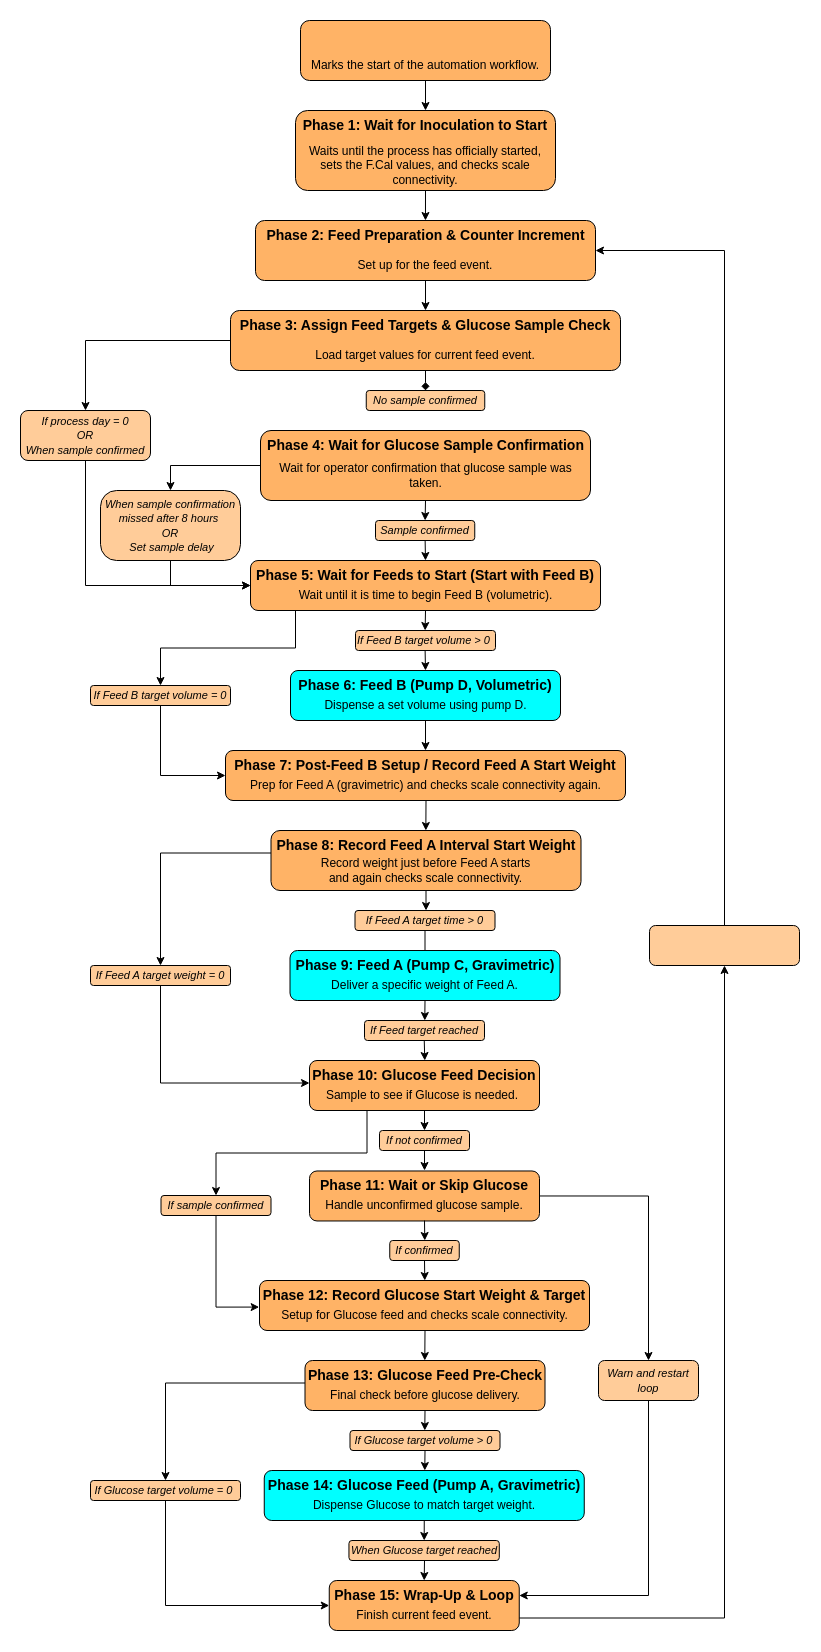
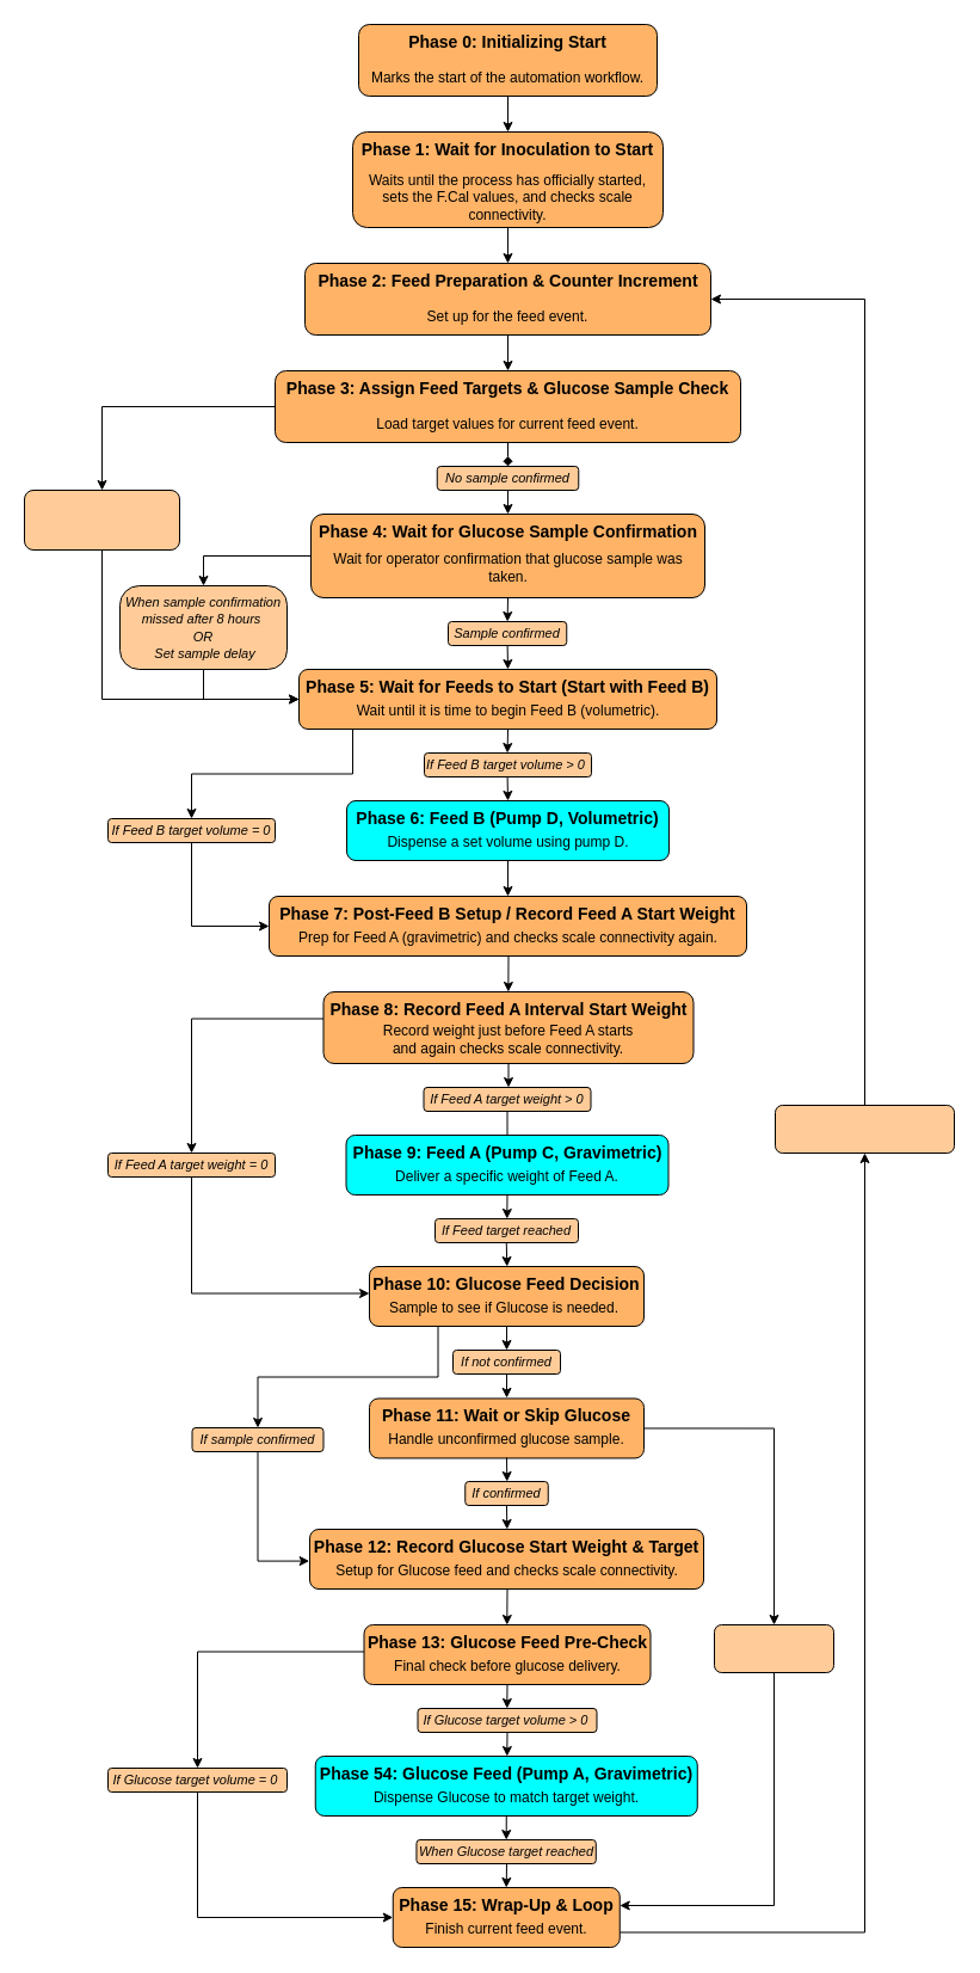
+ <mxCell id="6" value="&lt;b&gt;&lt;font style=&quot;font-size: 14px;&quot;&gt;Phase 0: Initializing Start&lt;/font&gt;&lt;/b&gt;" style="text;html=1;align=center;verticalAlign=middle;whiteSpace=wrap;rounded=0;" vertex="1" parent="1"><mxGeometry x="340" y="20" width="170" height="30" as="geometry" /></mxCell>
+ <mxCell id="45" style="edgeStyle=orthogonalEdgeStyle;rounded=0;orthogonalLoop=1;jettySize=auto;html=1;exitX=0.5;exitY=1;exitDx=0;exitDy=0;entryX=0.5;entryY=0;entryDx=0;entryDy=0;" edge="1" parent="1" source="46" target="27"><mxGeometry relative="1" as="geometry" /></mxCell>
- <mxCell id="36" value="&lt;font style=&quot;font-size: 11px;&quot;&gt;&lt;i style=&quot;background-color: light-dark(rgb(255, 204, 153), rgb(255, 204, 153));&quot;&gt;If process day = 0&lt;/i&gt;&lt;/font&gt;&lt;div&gt;&lt;font style=&quot;font-size: 11px;&quot;&gt;&lt;i style=&quot;background-color: light-dark(rgb(255, 204, 153), rgb(255, 204, 153));&quot;&gt;OR&lt;/i&gt;&lt;/font&gt;&lt;/div&gt;&lt;div&gt;&lt;font style=&quot;font-size: 11px;&quot;&gt;&lt;i style=&quot;background-color: light-dark(rgb(255, 204, 153), rgb(255, 204, 153));&quot;&gt;When sample confirmed&lt;/i&gt;&lt;/font&gt;&lt;/div&gt;" style="text;html=1;align=center;verticalAlign=middle;whiteSpace=wrap;rounded=0;" vertex="1" parent="1"><mxGeometry x="20" y="420" width="130" height="30" as="geometry" /></mxCell>
- <mxCell id="75" value="&lt;font style=&quot;font-size: 11px;&quot;&gt;&lt;i&gt;If Feed A target time &amp;gt; 0&amp;nbsp;&lt;/i&gt;&lt;/font&gt;" style="text;html=1;align=center;verticalAlign=middle;whiteSpace=wrap;rounded=0;fillColor=none;" vertex="1" parent="1"><mxGeometry x="355.5" y="910" width="140" height="20" as="geometry" /></mxCell>
+ <mxCell id="75" value="&lt;font style=&quot;font-size: 11px;&quot;&gt;&lt;i&gt;If Feed A target weight &amp;gt; 0&amp;nbsp;&lt;/i&gt;&lt;/font&gt;" style="text;html=1;align=center;verticalAlign=middle;whiteSpace=wrap;rounded=0;fillColor=none;" vertex="1" parent="1"><mxGeometry x="355.5" y="910" width="140" height="20" as="geometry" /></mxCell>
- <mxCell id="132" value="&lt;font style=&quot;font-size: 11px;&quot;&gt;&lt;i&gt;Warn and restart loop&lt;/i&gt;&lt;/font&gt;" style="text;html=1;align=center;verticalAlign=middle;whiteSpace=wrap;rounded=0;fillColor=none;" vertex="1" parent="1"><mxGeometry x="599.25" y="1370" width="97.5" height="20" as="geometry" /></mxCell>
- <mxCell id="115" value="&lt;b&gt;&lt;font style=&quot;font-size: 14px;&quot;&gt;Phase 14: Glucose Feed (Pump A, Gravimetric)&lt;/font&gt;&lt;/b&gt;" style="text;html=1;align=center;verticalAlign=middle;whiteSpace=wrap;rounded=0;" vertex="1" parent="1"><mxGeometry x="263.75" y="1470" width="320" height="30" as="geometry" /></mxCell>
+ <mxCell id="115" value="&lt;b&gt;&lt;font style=&quot;font-size: 14px;&quot;&gt;Phase 54: Glucose Feed (Pump A, Gravimetric)&lt;/font&gt;&lt;/b&gt;" style="text;html=1;align=center;verticalAlign=middle;whiteSpace=wrap;rounded=0;" vertex="1" parent="1"><mxGeometry x="263.75" y="1470" width="320" height="30" as="geometry" /></mxCell>
